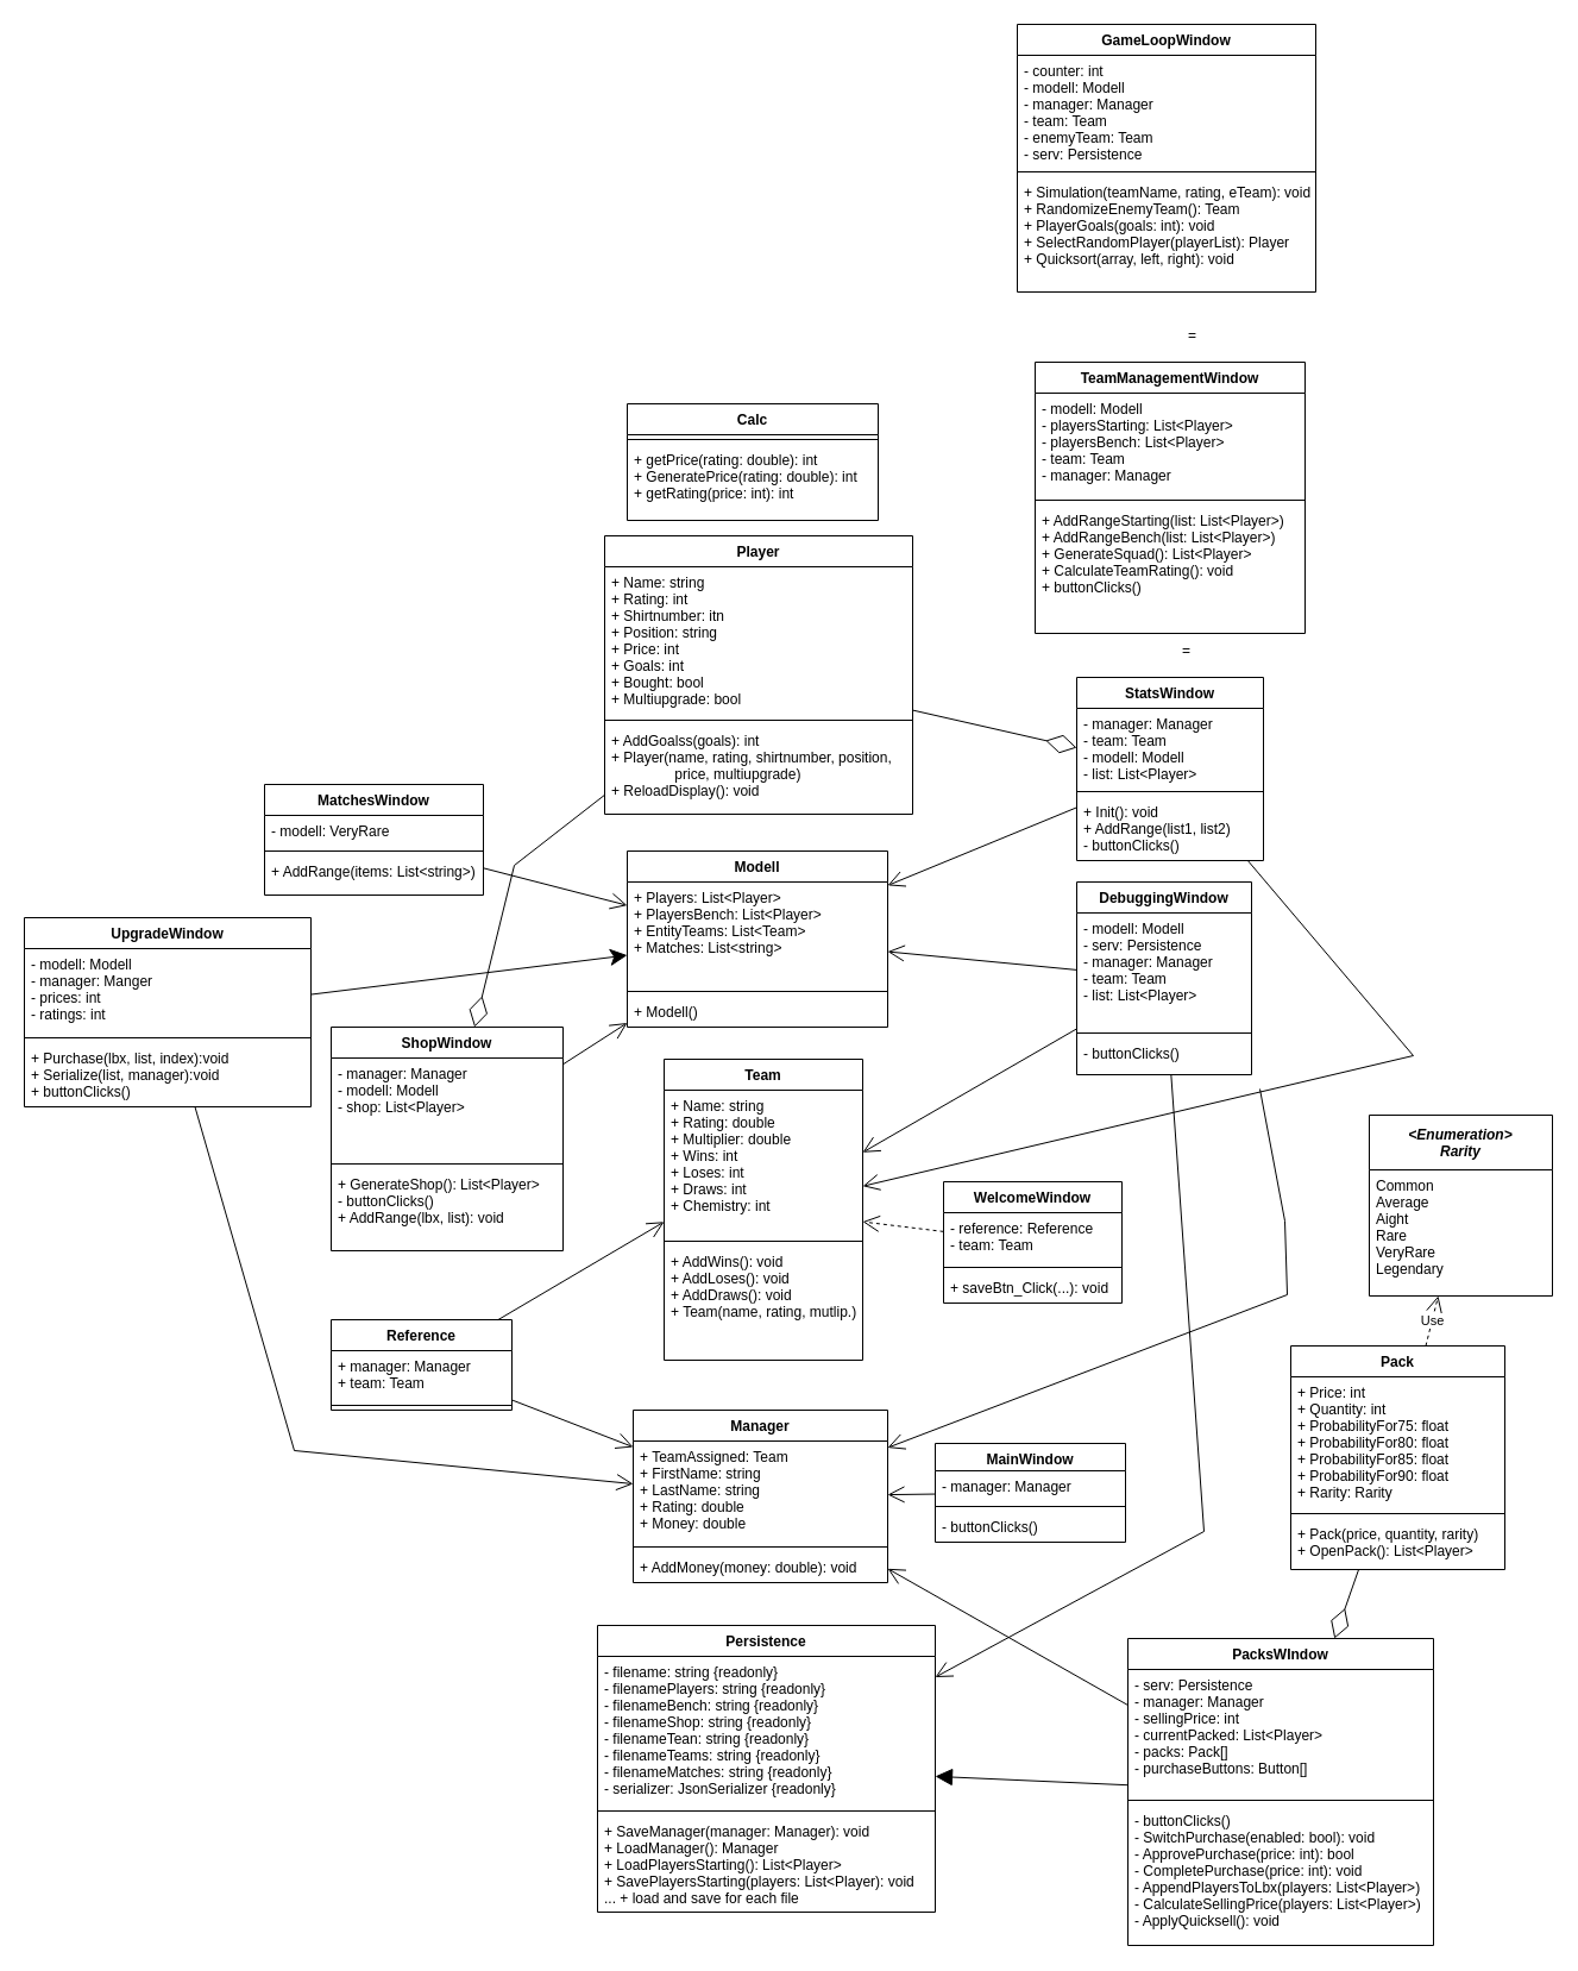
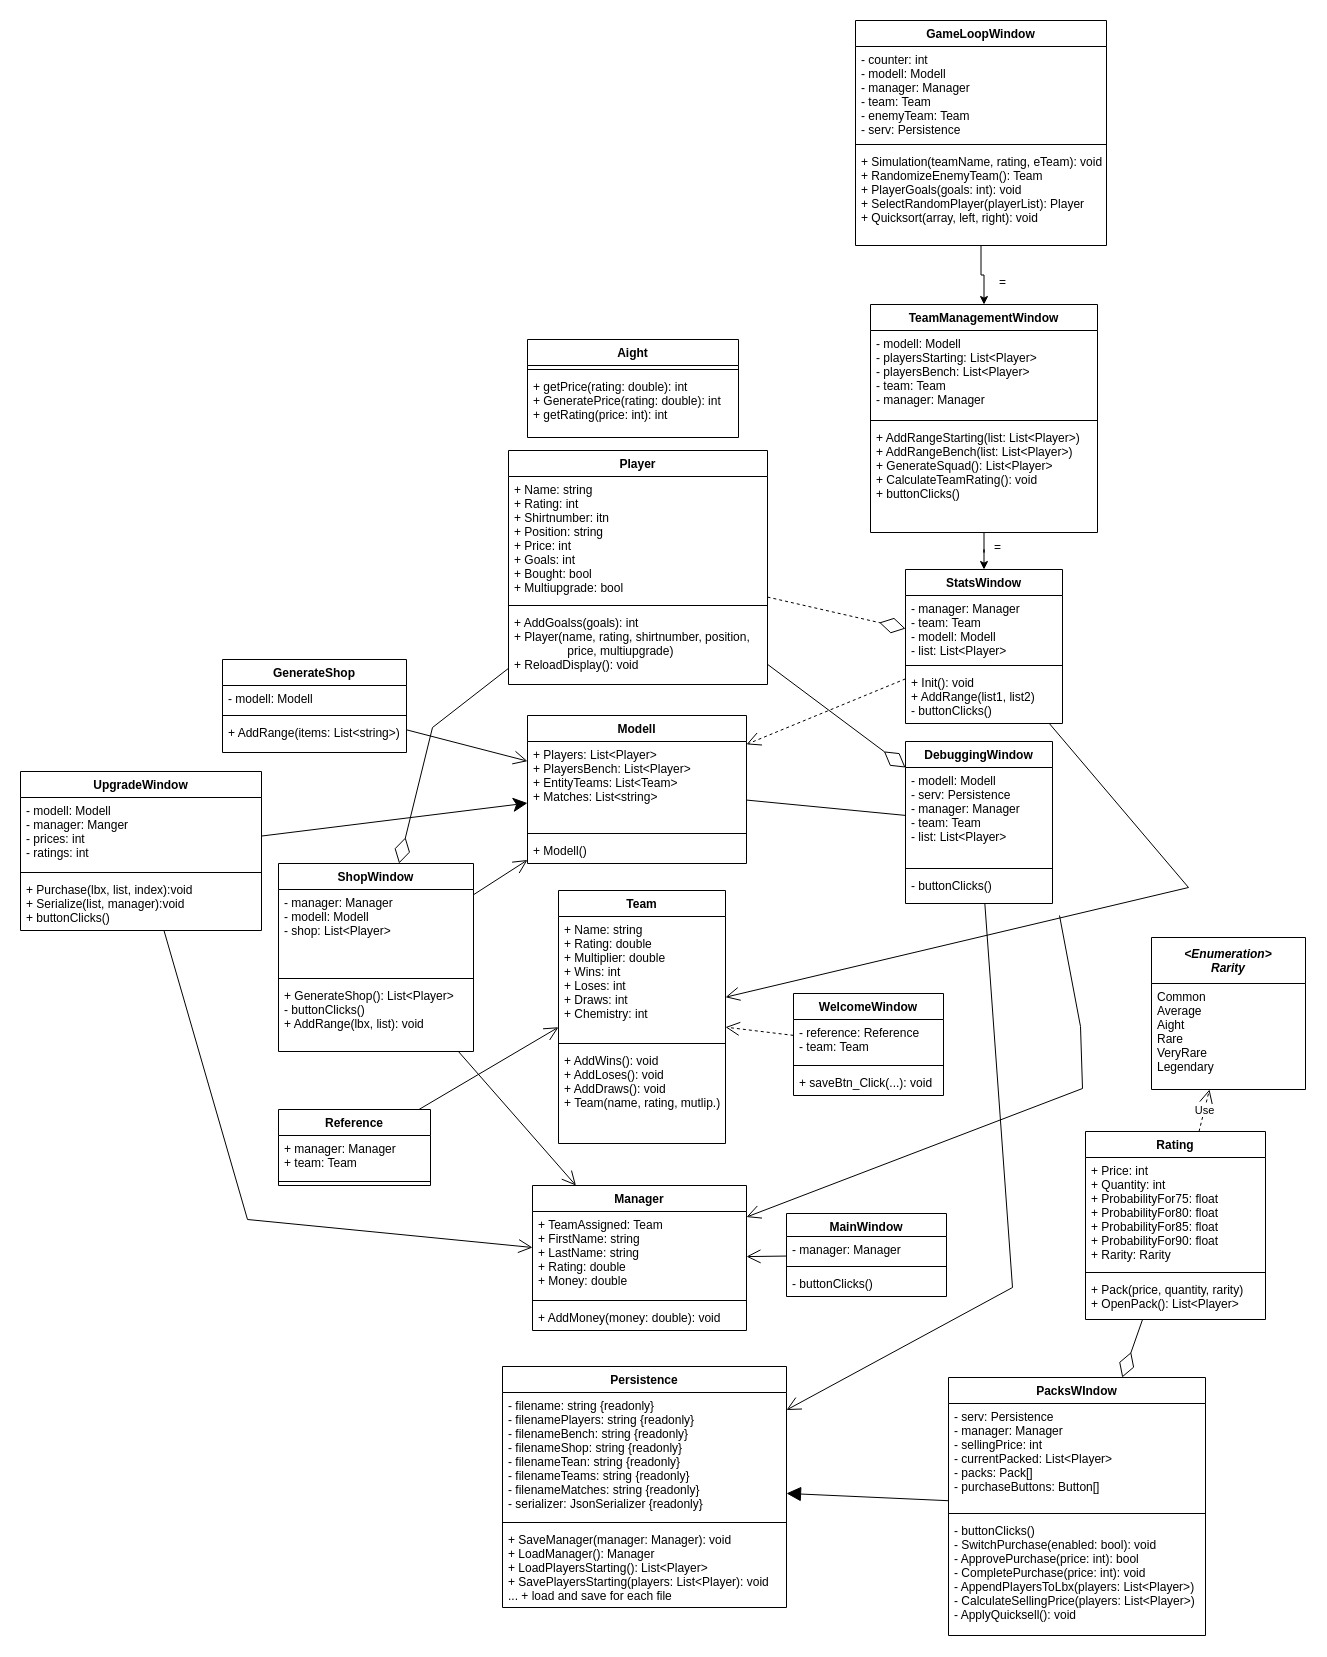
+ <mxCell id="11" style="edgeStyle=orthogonalEdgeStyle;rounded=0;orthogonalLoop=1;jettySize=auto;html=1;" edge="1" parent="1" source="12" target="64"><mxGeometry relative="1" as="geometry" /></mxCell>
- <mxCell id="4" value="Calc" style="swimlane;fontStyle=1;align=center;verticalAlign=top;childLayout=stackLayout;horizontal=1;startSize=26;horizontalStack=0;resizeParent=1;resizeParentMax=0;resizeLast=0;collapsible=1;marginBottom=0;" vertex="1" parent="1"><mxGeometry x="527" y="339" width="211" height="98" as="geometry" /></mxCell>
+ <mxCell id="4" value="Aight" style="swimlane;fontStyle=1;align=center;verticalAlign=top;childLayout=stackLayout;horizontal=1;startSize=26;horizontalStack=0;resizeParent=1;resizeParentMax=0;resizeLast=0;collapsible=1;marginBottom=0;" vertex="1" parent="1"><mxGeometry x="527" y="339" width="211" height="98" as="geometry" /></mxCell>
+ <mxCell id="63" style="edgeStyle=orthogonalEdgeStyle;rounded=0;orthogonalLoop=1;jettySize=auto;html=1;" edge="1" parent="1" source="64" target="55"><mxGeometry relative="1" as="geometry" /></mxCell>
- <mxCell id="85" value="" style="endArrow=diamondThin;endFill=0;endSize=24;html=1;rounded=0;" edge="1" parent="1" source="44" target="55"><mxGeometry width="160" relative="1" as="geometry"><mxPoint x="804" y="454" as="sourcePoint" /><mxPoint x="942" y="557.197" as="targetPoint" /></mxGeometry></mxCell>
+ <mxCell id="85" value="" style="endArrow=diamondThin;endFill=0;endSize=24;html=1;rounded=0;dashed=1;" edge="1" parent="1" source="44" target="55"><mxGeometry width="160" relative="1" as="geometry"><mxPoint x="804" y="454" as="sourcePoint" /><mxPoint x="942" y="557.197" as="targetPoint" /></mxGeometry></mxCell>
- <mxCell id="24" value="MatchesWindow" style="swimlane;fontStyle=1;align=center;verticalAlign=top;childLayout=stackLayout;horizontal=1;startSize=26;horizontalStack=0;resizeParent=1;resizeParentMax=0;resizeLast=0;collapsible=1;marginBottom=0;" vertex="1" parent="1"><mxGeometry x="222" y="659" width="184" height="93" as="geometry" /></mxCell>
+ <mxCell id="24" value="GenerateShop" style="swimlane;fontStyle=1;align=center;verticalAlign=top;childLayout=stackLayout;horizontal=1;startSize=26;horizontalStack=0;resizeParent=1;resizeParentMax=0;resizeLast=0;collapsible=1;marginBottom=0;" vertex="1" parent="1"><mxGeometry x="222" y="659" width="184" height="93" as="geometry" /></mxCell>
- <mxCell id="25" value="- modell: VeryRare" style="text;strokeColor=none;fillColor=none;align=left;verticalAlign=top;spacingLeft=4;spacingRight=4;overflow=hidden;rotatable=0;points=[[0,0.5],[1,0.5]];portConstraint=eastwest;" vertex="1" parent="24"><mxGeometry y="26" width="184" height="26" as="geometry" /></mxCell>
+ <mxCell id="25" value="- modell: Modell" style="text;strokeColor=none;fillColor=none;align=left;verticalAlign=top;spacingLeft=4;spacingRight=4;overflow=hidden;rotatable=0;points=[[0,0.5],[1,0.5]];portConstraint=eastwest;" vertex="1" parent="24"><mxGeometry y="26" width="184" height="26" as="geometry" /></mxCell>
+ <mxCell id="80" value="" style="endArrow=diamondThin;endFill=0;endSize=24;html=1;rounded=0;" edge="1" parent="1" source="44" target="7"><mxGeometry width="160" relative="1" as="geometry"><mxPoint x="770" y="618" as="sourcePoint" /><mxPoint x="930" y="618" as="targetPoint" /></mxGeometry></mxCell>
- <mxCell id="83" value="" style="endArrow=open;endFill=1;endSize=12;html=1;rounded=0;" edge="1" parent="1" source="55" target="28"><mxGeometry width="160" relative="1" as="geometry"><mxPoint x="912" y="552.338" as="sourcePoint" /><mxPoint x="753" y="536.996" as="targetPoint" /></mxGeometry></mxCell>
+ <mxCell id="83" value="" style="endArrow=open;endFill=1;endSize=12;html=1;rounded=0;dashed=1;" edge="1" parent="1" source="55" target="28"><mxGeometry width="160" relative="1" as="geometry"><mxPoint x="912" y="552.338" as="sourcePoint" /><mxPoint x="753" y="536.996" as="targetPoint" /></mxGeometry></mxCell>
- <mxCell id="77" value="" style="endArrow=open;endFill=1;endSize=12;html=1;rounded=0;" edge="1" parent="1" source="7" target="28"><mxGeometry width="160" relative="1" as="geometry"><mxPoint x="744" y="788.5" as="sourcePoint" /><mxPoint x="904" y="788.5" as="targetPoint" /></mxGeometry></mxCell>
+ <mxCell id="77" value="" style="endArrow=none;endFill=1;endSize=12;html=1;rounded=0;" edge="1" parent="1" source="7" target="28"><mxGeometry width="160" relative="1" as="geometry"><mxPoint x="744" y="788.5" as="sourcePoint" /><mxPoint x="904" y="788.5" as="targetPoint" /></mxGeometry></mxCell>
- <mxCell id="78" value="" style="endArrow=open;endFill=1;endSize=12;html=1;rounded=0;" edge="1" parent="1" source="7" target="59"><mxGeometry width="160" relative="1" as="geometry"><mxPoint x="763" y="877" as="sourcePoint" /><mxPoint x="923" y="877" as="targetPoint" /></mxGeometry></mxCell>
+ <mxCell id="88" value="" style="endArrow=open;endFill=1;endSize=12;html=1;rounded=0;" edge="1" parent="1" source="51" target="20"><mxGeometry width="160" relative="1" as="geometry"><mxPoint x="364" y="1143" as="sourcePoint" /><mxPoint x="524" y="1143" as="targetPoint" /></mxGeometry></mxCell>
- <mxCell id="32" value="Pack" style="swimlane;fontStyle=1;align=center;verticalAlign=top;childLayout=stackLayout;horizontal=1;startSize=26;horizontalStack=0;resizeParent=1;resizeParentMax=0;resizeLast=0;collapsible=1;marginBottom=0;" vertex="1" parent="1"><mxGeometry x="1085" y="1131" width="180" height="188" as="geometry" /></mxCell>
+ <mxCell id="32" value="Rating" style="swimlane;fontStyle=1;align=center;verticalAlign=top;childLayout=stackLayout;horizontal=1;startSize=26;horizontalStack=0;resizeParent=1;resizeParentMax=0;resizeLast=0;collapsible=1;marginBottom=0;" vertex="1" parent="1"><mxGeometry x="1085" y="1131" width="180" height="188" as="geometry" /></mxCell>
- <mxCell id="99" value="" style="endArrow=open;endFill=1;endSize=12;html=1;rounded=0;" edge="1" parent="1" source="48" target="20"><mxGeometry width="160" relative="1" as="geometry"><mxPoint x="410" y="1097" as="sourcePoint" /><mxPoint x="570" y="1097" as="targetPoint" /></mxGeometry></mxCell>
- <mxCell id="94" value="" style="endArrow=open;endFill=1;endSize=12;html=1;rounded=0;" edge="1" parent="1" source="36" target="20"><mxGeometry width="160" relative="1" as="geometry"><mxPoint x="751" y="1355" as="sourcePoint" /><mxPoint x="911" y="1355" as="targetPoint" /></mxGeometry></mxCell>
